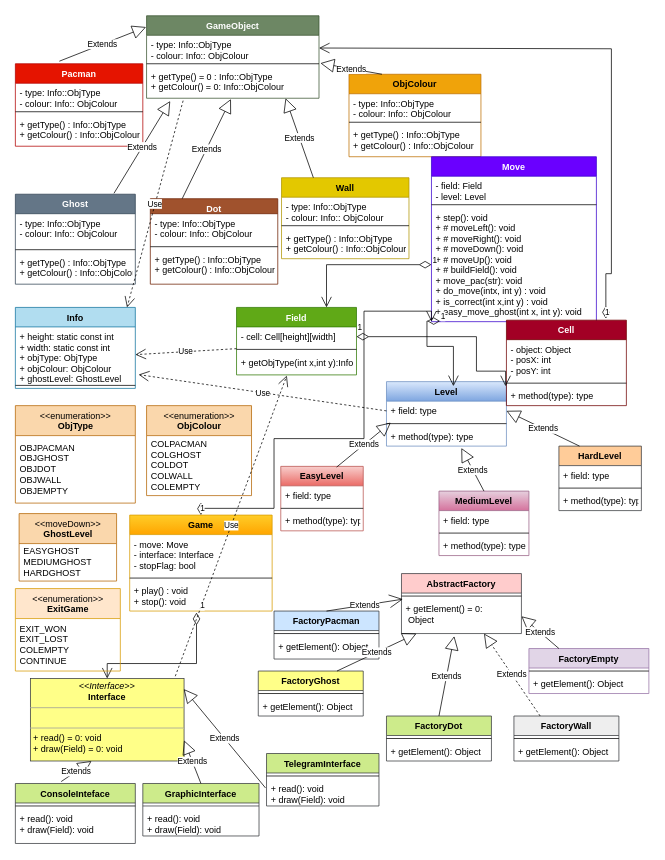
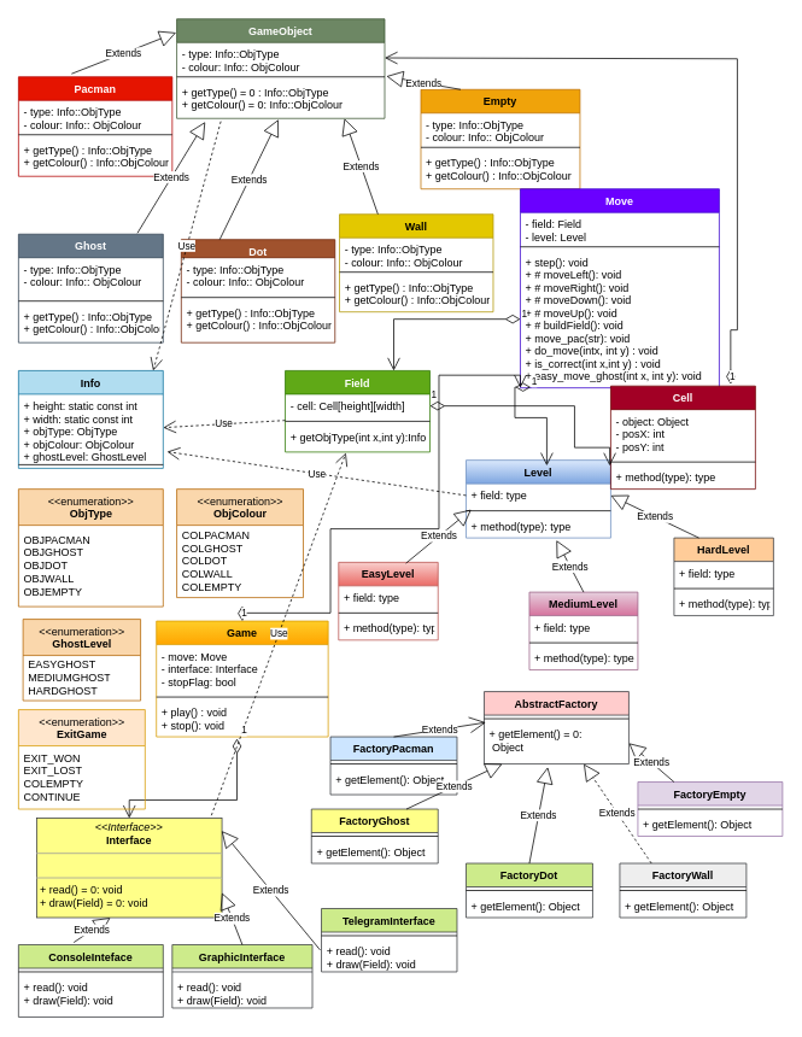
- <mxCell id="18" value="ObjColour" style="swimlane;fontStyle=1;align=center;verticalAlign=top;childLayout=stackLayout;horizontal=1;startSize=26;horizontalStack=0;resizeParent=1;resizeParentMax=0;resizeLast=0;collapsible=1;marginBottom=0;fillColor=#f0a30a;fontColor=#000000;strokeColor=#BD7000;" vertex="1" parent="1"><mxGeometry x="465" y="98" width="176" height="110" as="geometry" /></mxCell>
+ <mxCell id="18" value="Empty" style="swimlane;fontStyle=1;align=center;verticalAlign=top;childLayout=stackLayout;horizontal=1;startSize=26;horizontalStack=0;resizeParent=1;resizeParentMax=0;resizeLast=0;collapsible=1;marginBottom=0;fillColor=#f0a30a;fontColor=#000000;strokeColor=#BD7000;" vertex="1" parent="1"><mxGeometry x="465" y="98" width="176" height="110" as="geometry" /></mxCell>
- <mxCell id="93" value="&amp;lt;&amp;lt;moveDown&amp;gt;&amp;gt;&lt;br&gt;&lt;b&gt;GhostLevel&lt;/b&gt;" style="swimlane;fontStyle=0;align=center;verticalAlign=top;childLayout=stackLayout;horizontal=1;startSize=40;horizontalStack=0;resizeParent=1;resizeParentMax=0;resizeLast=0;collapsible=0;marginBottom=0;html=1;fillColor=#fad7ac;strokeColor=#b46504;" vertex="1" parent="1"><mxGeometry x="25" y="684" width="130" height="90" as="geometry" /></mxCell>
+ <mxCell id="93" value="&amp;lt;&amp;lt;enumeration&amp;gt;&amp;gt;&lt;br&gt;&lt;b&gt;GhostLevel&lt;/b&gt;" style="swimlane;fontStyle=0;align=center;verticalAlign=top;childLayout=stackLayout;horizontal=1;startSize=40;horizontalStack=0;resizeParent=1;resizeParentMax=0;resizeLast=0;collapsible=0;marginBottom=0;html=1;fillColor=#fad7ac;strokeColor=#b46504;" vertex="1" parent="1"><mxGeometry x="25" y="684" width="130" height="90" as="geometry" /></mxCell>
